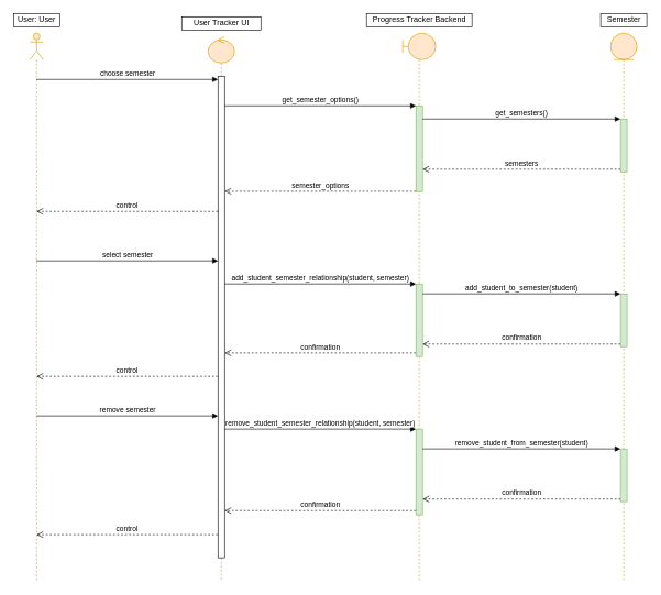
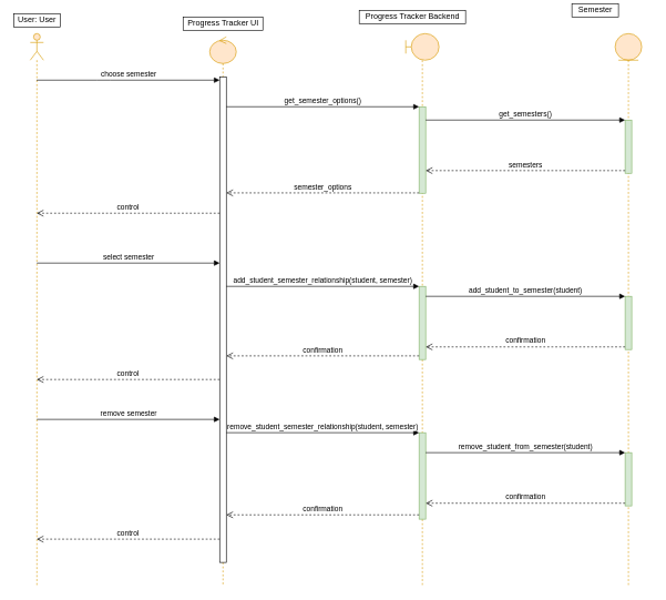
- <mxCell id="12" value="Progress Tracker Backend" style="text;html=1;resizable=0;points=[];autosize=1;align=center;verticalAlign=top;spacingTop=-4;fontColor=#000000;labelBackgroundColor=none;strokeColor=#000000;" parent="1" vertex="1"><mxGeometry x="555" y="20" width="160" height="20" as="geometry" /></mxCell>
+ <mxCell id="12" value="Progress Tracker Backend" style="text;html=1;resizable=0;points=[];autosize=1;align=center;verticalAlign=top;spacingTop=-4;fontColor=#000000;labelBackgroundColor=none;strokeColor=#000000;" parent="1" vertex="1"><mxGeometry x="540" y="15" width="160" height="20" as="geometry" /></mxCell>
- <mxCell id="18" value="Semester" style="text;html=1;resizable=0;points=[];autosize=1;align=center;verticalAlign=top;spacingTop=-4;fontColor=#000000;labelBackgroundColor=none;strokeColor=#000000;" parent="1" vertex="1"><mxGeometry x="910" y="20" width="70" height="20" as="geometry" /></mxCell>
+ <mxCell id="18" value="Semester" style="text;html=1;resizable=0;points=[];autosize=1;align=center;verticalAlign=top;spacingTop=-4;fontColor=#000000;labelBackgroundColor=none;strokeColor=#000000;" parent="1" vertex="1"><mxGeometry x="860" y="5" width="70" height="20" as="geometry" /></mxCell>
- <mxCell id="7" value="User Tracker UI" style="text;html=1;resizable=0;points=[];autosize=1;align=center;verticalAlign=top;spacingTop=-4;fontColor=#000000;labelBackgroundColor=none;strokeColor=#000000;" parent="1" vertex="1"><mxGeometry x="275" y="25" width="120" height="20" as="geometry" /></mxCell>
+ <mxCell id="7" value="Progress Tracker UI" style="text;html=1;resizable=0;points=[];autosize=1;align=center;verticalAlign=top;spacingTop=-4;fontColor=#000000;labelBackgroundColor=none;strokeColor=#000000;" parent="1" vertex="1"><mxGeometry x="275" y="25" width="120" height="20" as="geometry" /></mxCell>
